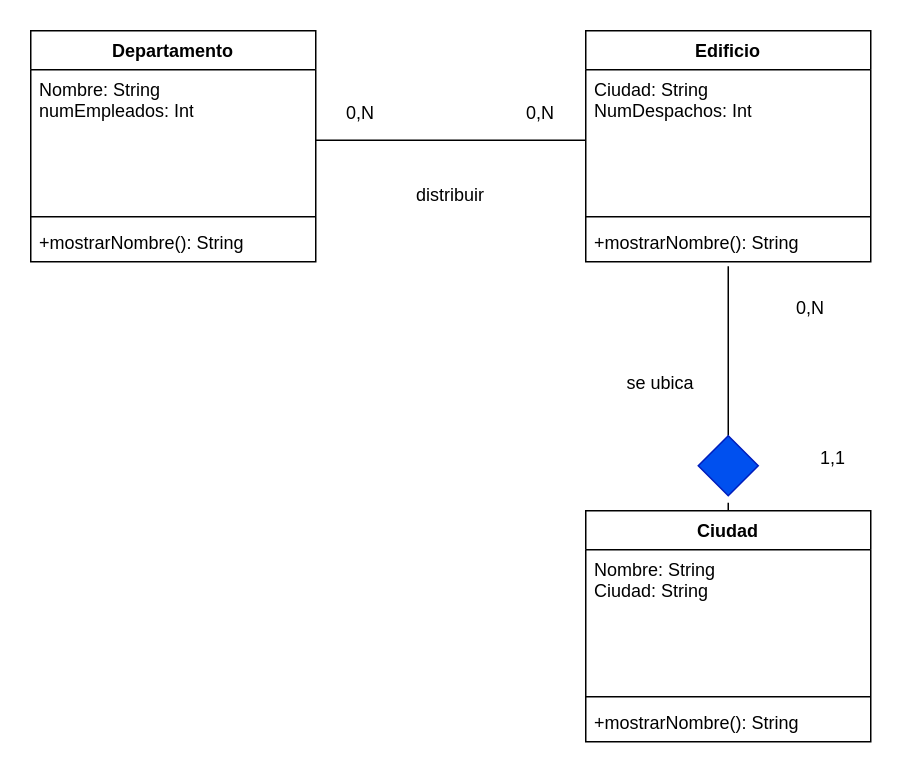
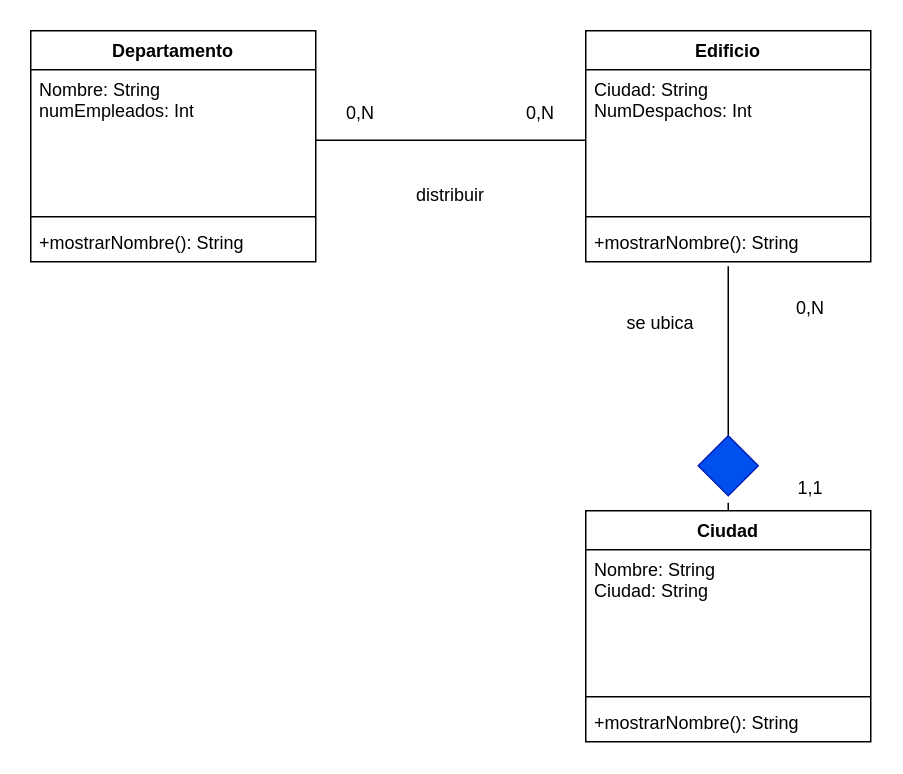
- <mxCell id="18" value="se ubica" style="text;html=1;align=center;verticalAlign=middle;whiteSpace=wrap;rounded=0;" vertex="1" parent="1"><mxGeometry x="410" y="240" width="60" height="30" as="geometry" /></mxCell>
+ <mxCell id="18" value="se ubica" style="text;html=1;align=center;verticalAlign=middle;whiteSpace=wrap;rounded=0;" vertex="1" parent="1"><mxGeometry x="410" y="200" width="60" height="30" as="geometry" /></mxCell>
- <mxCell id="21" value="1,1" style="text;html=1;align=center;verticalAlign=middle;whiteSpace=wrap;rounded=0;" vertex="1" parent="1"><mxGeometry x="525" y="290" width="60" height="30" as="geometry" /></mxCell>
+ <mxCell id="21" value="1,1" style="text;html=1;align=center;verticalAlign=middle;whiteSpace=wrap;rounded=0;" vertex="1" parent="1"><mxGeometry x="510" y="310" width="60" height="30" as="geometry" /></mxCell>
